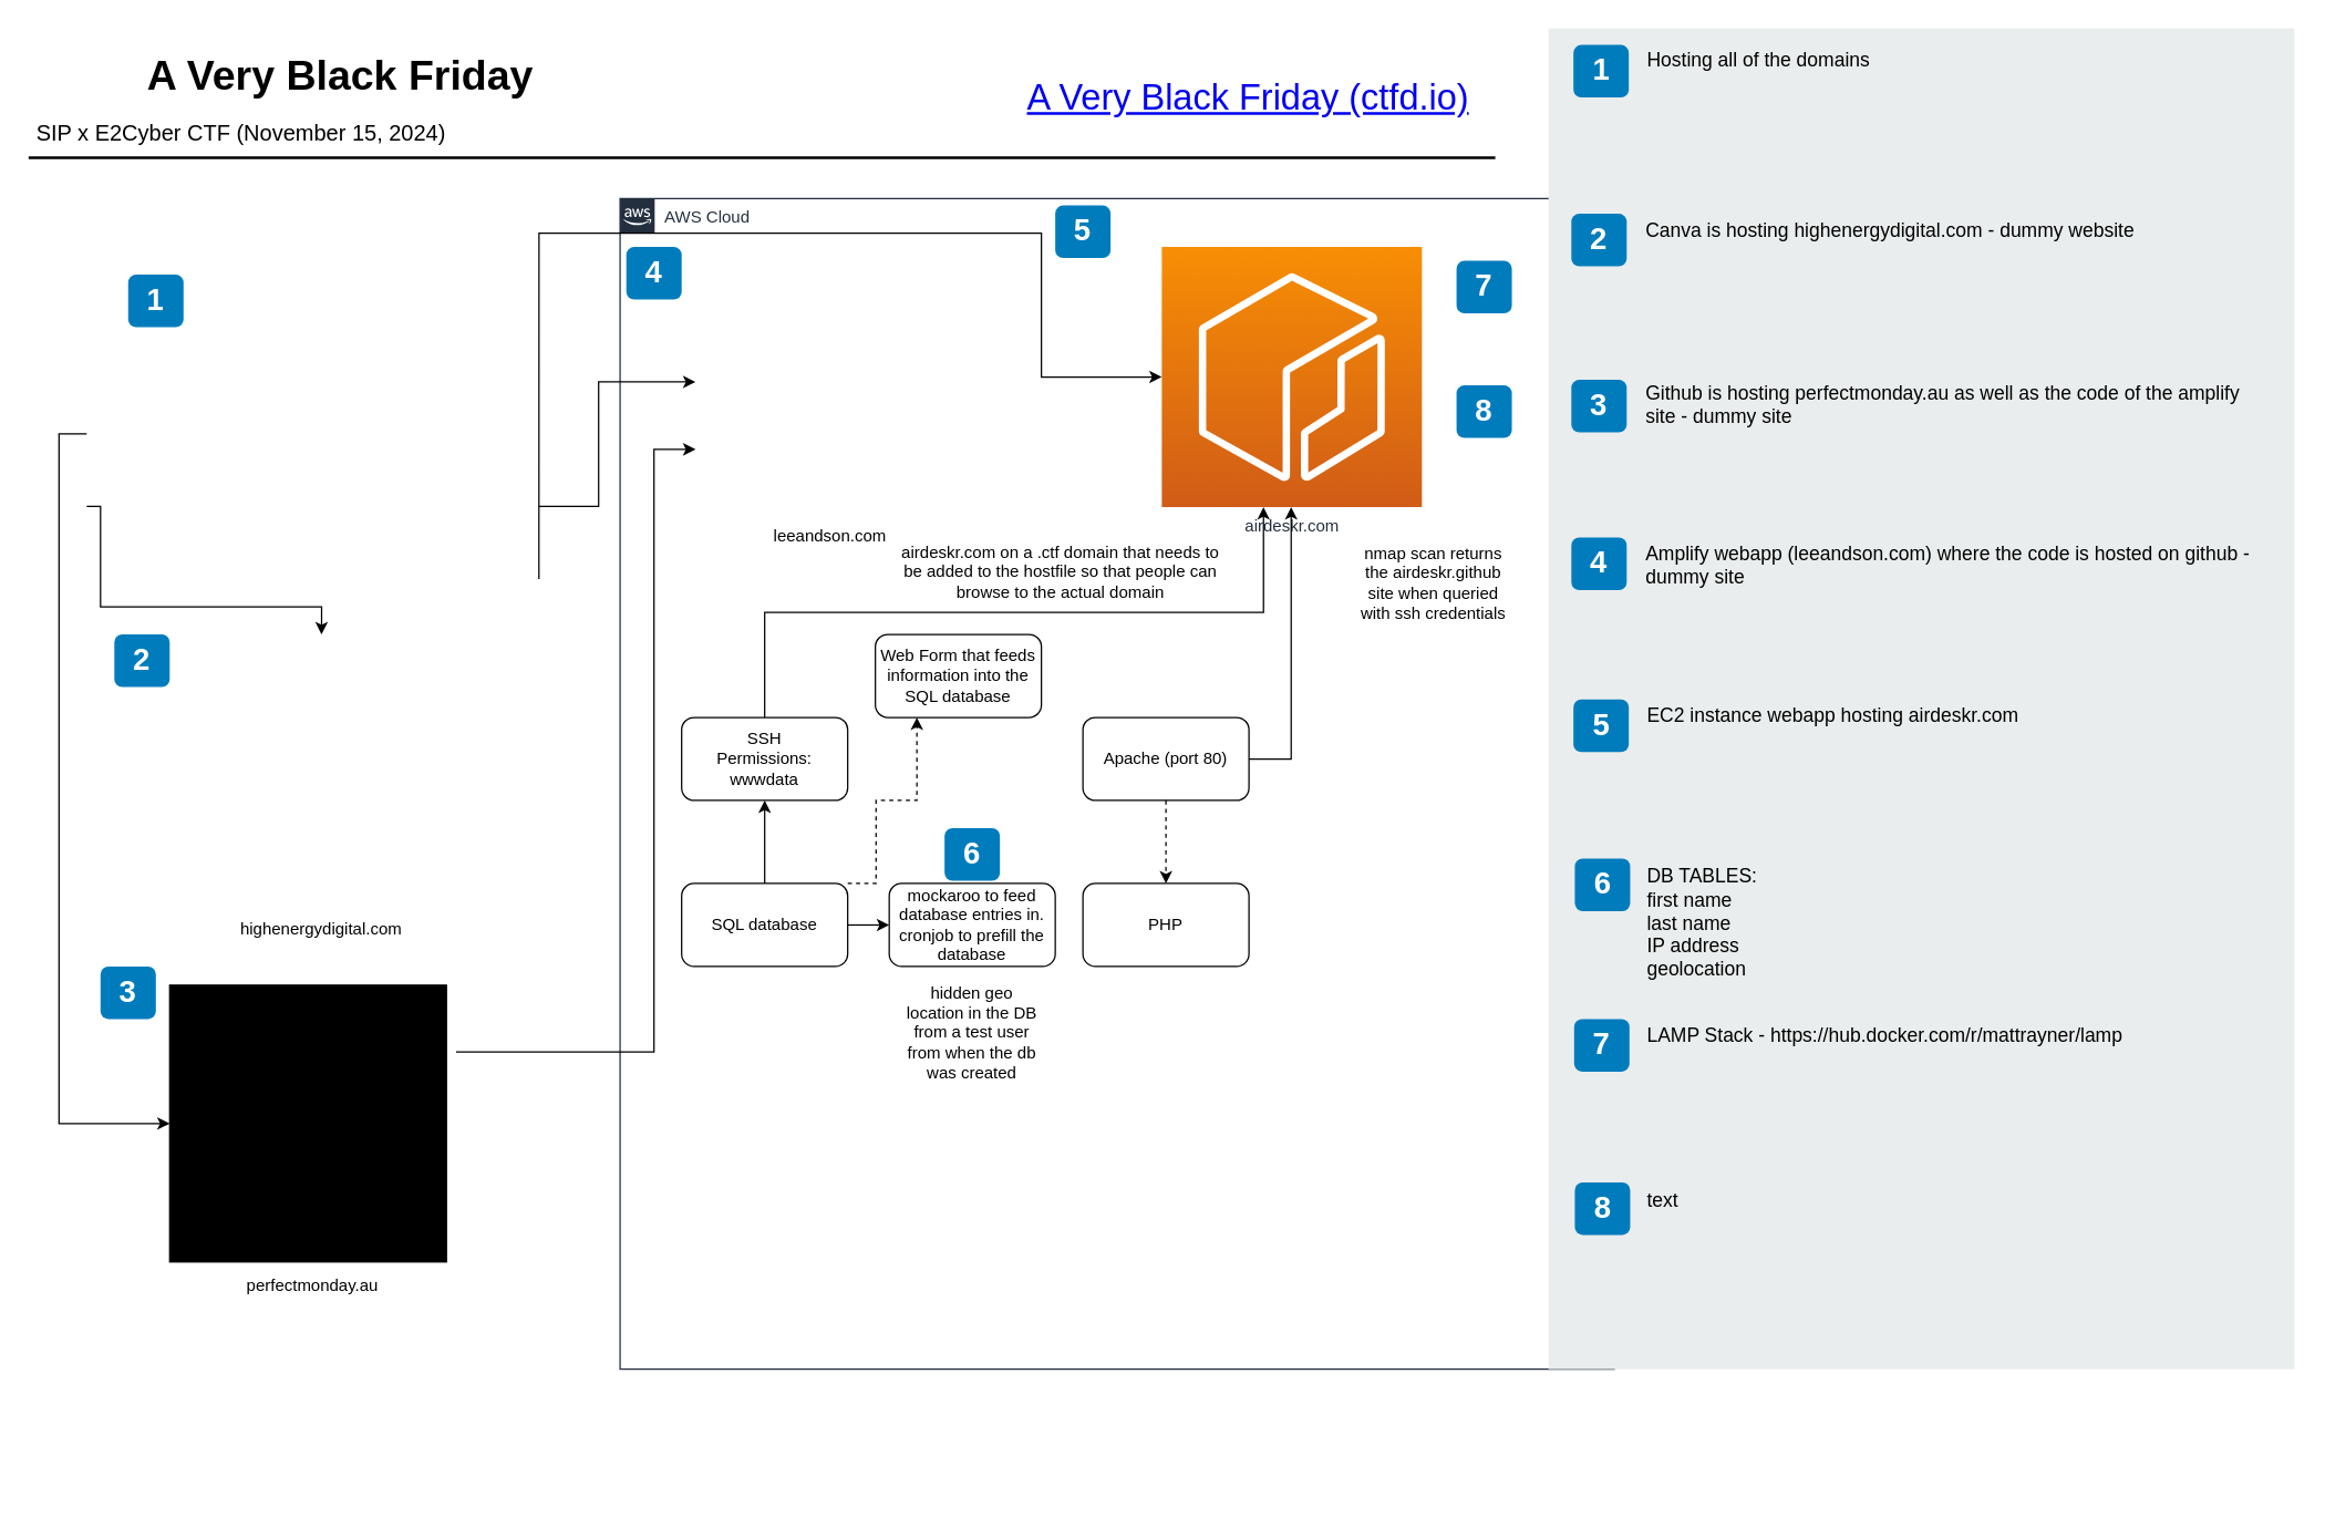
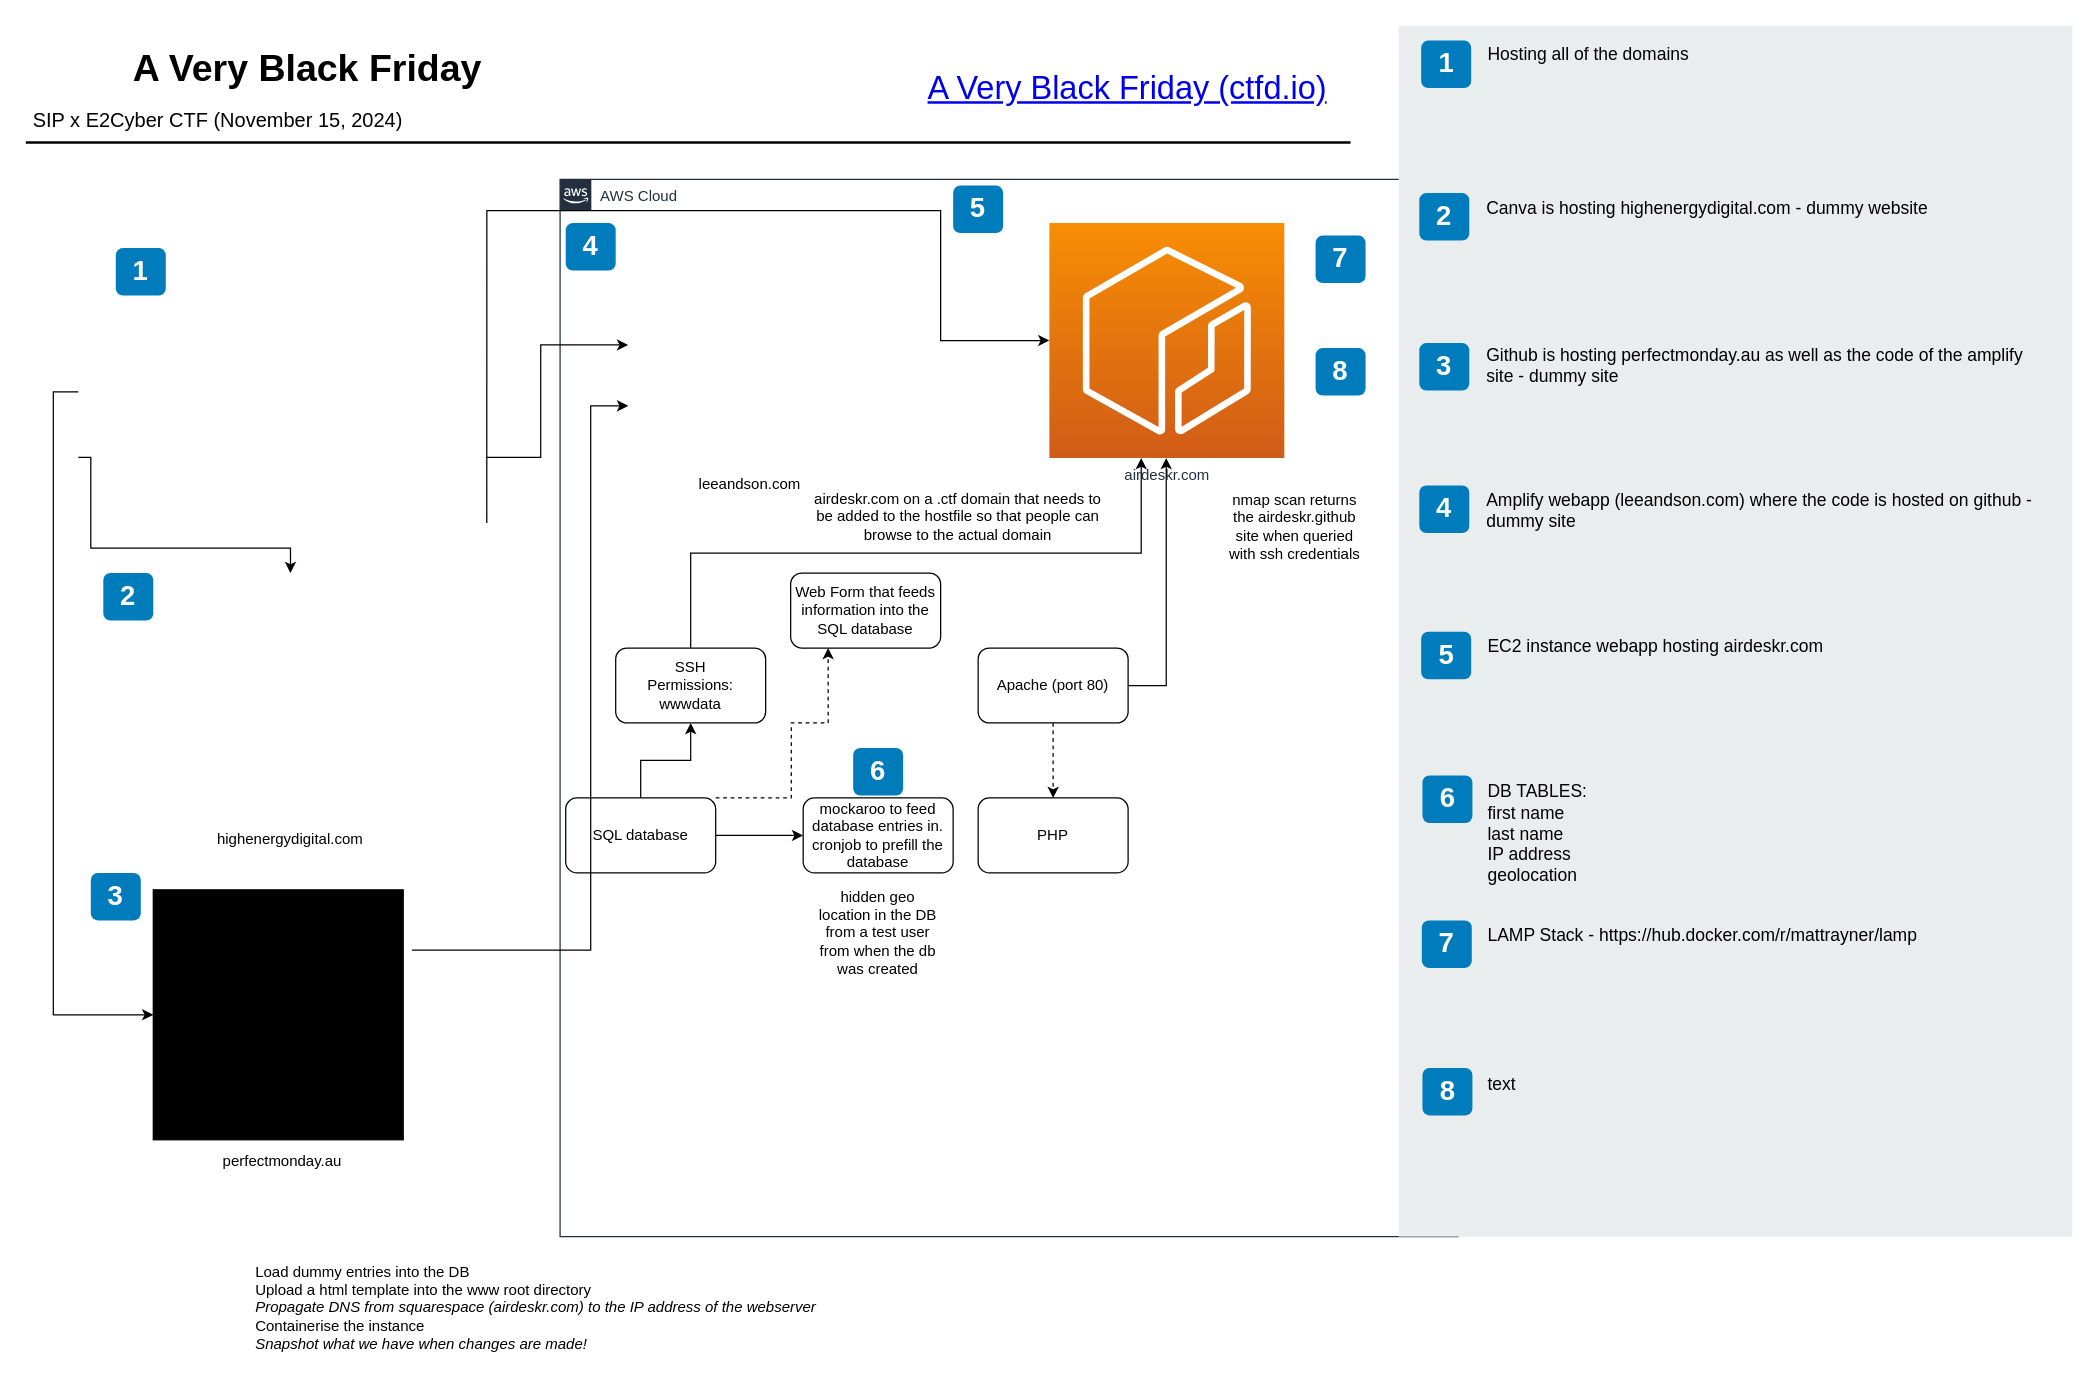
- <mxCell id="13" value="SQL database" style="rounded=1;whiteSpace=wrap;html=1;" vertex="1" parent="2"><mxGeometry x="44.5" y="495" width="120" height="60" as="geometry" /></mxCell>
+ <mxCell id="13" value="SQL database" style="rounded=1;whiteSpace=wrap;html=1;" vertex="1" parent="2"><mxGeometry x="4.5" y="495" width="120" height="60" as="geometry" /></mxCell>
+ <mxCell id="58" value="Load dummy entries into the DB&lt;div&gt;Upload a html template into the www root directory&lt;/div&gt;&lt;div&gt;&lt;i&gt;Propagate DNS from squarespace (airdeskr.com) to the IP address of the webserver&lt;/i&gt;&lt;/div&gt;&lt;div&gt;Containerise the instance&lt;/div&gt;&lt;div&gt;&lt;i&gt;Snapshot what we have when changes are made!&lt;/i&gt;&lt;/div&gt;" style="text;html=1;align=left;verticalAlign=middle;whiteSpace=wrap;rounded=0;" vertex="1" parent="1"><mxGeometry x="202" y="1008" width="796" height="75" as="geometry" /></mxCell>
